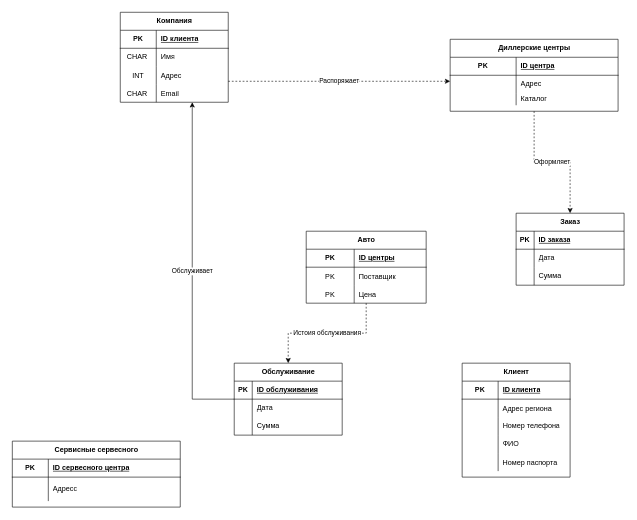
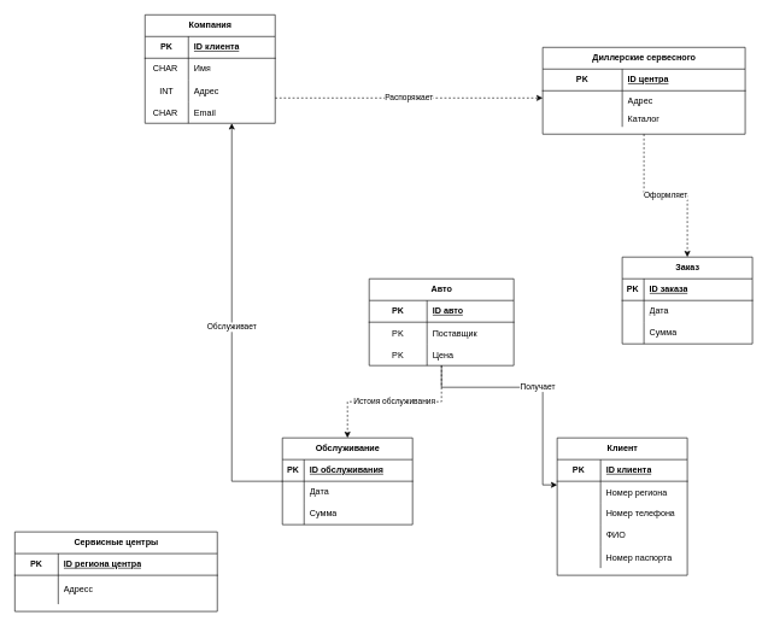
- <mxCell id="15" value="Диллерские центры" style="shape=table;startSize=30;container=1;collapsible=1;childLayout=tableLayout;fixedRows=1;rowLines=0;fontStyle=1;align=center;resizeLast=1;html=1;" parent="1" vertex="1"><mxGeometry x="750" y="65" width="280" height="120" as="geometry" /></mxCell>
+ <mxCell id="15" value="Диллерские сервесного" style="shape=table;startSize=30;container=1;collapsible=1;childLayout=tableLayout;fixedRows=1;rowLines=0;fontStyle=1;align=center;resizeLast=1;html=1;" parent="1" vertex="1"><mxGeometry x="750" y="65" width="280" height="120" as="geometry" /></mxCell>
- <mxCell id="7" value="ID центры" style="shape=partialRectangle;connectable=0;fillColor=none;top=0;left=0;bottom=0;right=0;align=left;spacingLeft=6;fontStyle=5;overflow=hidden;whiteSpace=wrap;html=1;" parent="5" vertex="1"><mxGeometry x="80" width="120" height="30" as="geometry"><mxRectangle width="120" height="30" as="alternateBounds" /></mxGeometry></mxCell>
+ <mxCell id="7" value="ID авто" style="shape=partialRectangle;connectable=0;fillColor=none;top=0;left=0;bottom=0;right=0;align=left;spacingLeft=6;fontStyle=5;overflow=hidden;whiteSpace=wrap;html=1;" parent="5" vertex="1"><mxGeometry x="80" width="120" height="30" as="geometry"><mxRectangle width="120" height="30" as="alternateBounds" /></mxGeometry></mxCell>
+ <mxCell id="3" value="Получает" style="edgeStyle=orthogonalEdgeStyle;rounded=0;orthogonalLoop=1;jettySize=auto;html=1;" edge="1" parent="1" source="4" target="39"><mxGeometry relative="1" as="geometry"><Array as="points"><mxPoint x="610" y="535" /><mxPoint x="750" y="535" /><mxPoint x="750" y="670" /></Array></mxGeometry></mxCell>
- <mxCell id="45" value="Адрес региона" style="shape=partialRectangle;connectable=0;fillColor=none;top=0;left=0;bottom=0;right=0;align=left;spacingLeft=6;overflow=hidden;" vertex="1" parent="43"><mxGeometry x="60" width="120" height="30" as="geometry"><mxRectangle width="120" height="30" as="alternateBounds" /></mxGeometry></mxCell>
+ <mxCell id="45" value="Номер региона" style="shape=partialRectangle;connectable=0;fillColor=none;top=0;left=0;bottom=0;right=0;align=left;spacingLeft=6;overflow=hidden;" vertex="1" parent="43"><mxGeometry x="60" width="120" height="30" as="geometry"><mxRectangle width="120" height="30" as="alternateBounds" /></mxGeometry></mxCell>
- <mxCell id="55" value="Сервисные сервесного" style="shape=table;startSize=30;container=1;collapsible=1;childLayout=tableLayout;fixedRows=1;rowLines=0;fontStyle=1;align=center;resizeLast=1;html=1;" parent="1" vertex="1"><mxGeometry x="20" y="735" width="280" height="110.0" as="geometry" /></mxCell>
+ <mxCell id="55" value="Сервисные центры" style="shape=table;startSize=30;container=1;collapsible=1;childLayout=tableLayout;fixedRows=1;rowLines=0;fontStyle=1;align=center;resizeLast=1;html=1;" parent="1" vertex="1"><mxGeometry x="20" y="735" width="280" height="110.0" as="geometry" /></mxCell>
- <mxCell id="58" value="ID сервесного центра" style="shape=partialRectangle;connectable=0;fillColor=none;top=0;left=0;bottom=0;right=0;align=left;spacingLeft=6;fontStyle=5;overflow=hidden;whiteSpace=wrap;html=1;" parent="56" vertex="1"><mxGeometry x="60" width="220" height="30" as="geometry"><mxRectangle width="220" height="30" as="alternateBounds" /></mxGeometry></mxCell>
+ <mxCell id="58" value="ID региона центра" style="shape=partialRectangle;connectable=0;fillColor=none;top=0;left=0;bottom=0;right=0;align=left;spacingLeft=6;fontStyle=5;overflow=hidden;whiteSpace=wrap;html=1;" parent="56" vertex="1"><mxGeometry x="60" width="220" height="30" as="geometry"><mxRectangle width="220" height="30" as="alternateBounds" /></mxGeometry></mxCell>
